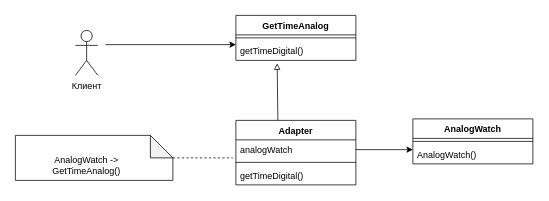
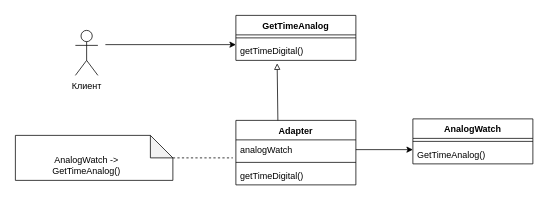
- <mxCell id="14" value="AnalogWatch()" style="text;strokeColor=none;fillColor=none;align=left;verticalAlign=top;spacingLeft=4;spacingRight=4;overflow=hidden;rotatable=0;points=[[0,0.5],[1,0.5]];portConstraint=eastwest;" vertex="1" parent="12"><mxGeometry y="34" width="160" height="26" as="geometry" /></mxCell>
+ <mxCell id="14" value="GetTimeAnalog()" style="text;strokeColor=none;fillColor=none;align=left;verticalAlign=top;spacingLeft=4;spacingRight=4;overflow=hidden;rotatable=0;points=[[0,0.5],[1,0.5]];portConstraint=eastwest;" vertex="1" parent="12"><mxGeometry y="34" width="160" height="26" as="geometry" /></mxCell>
